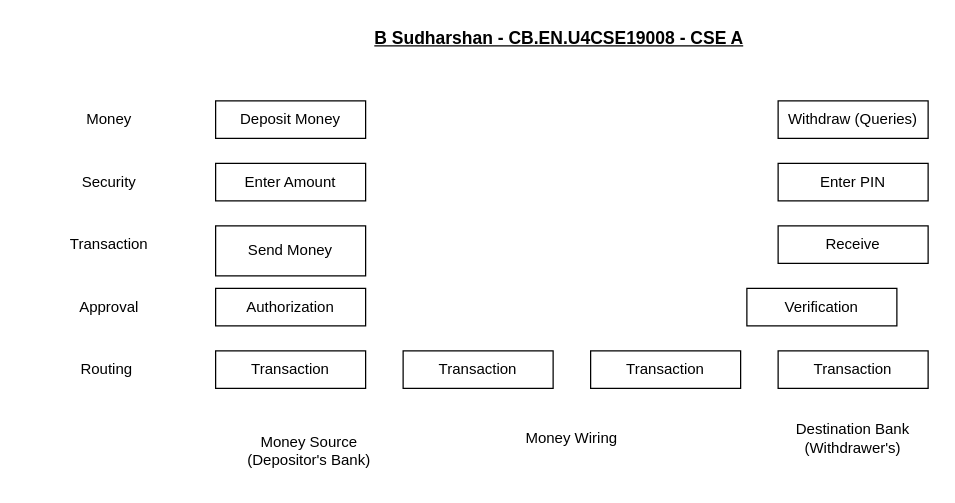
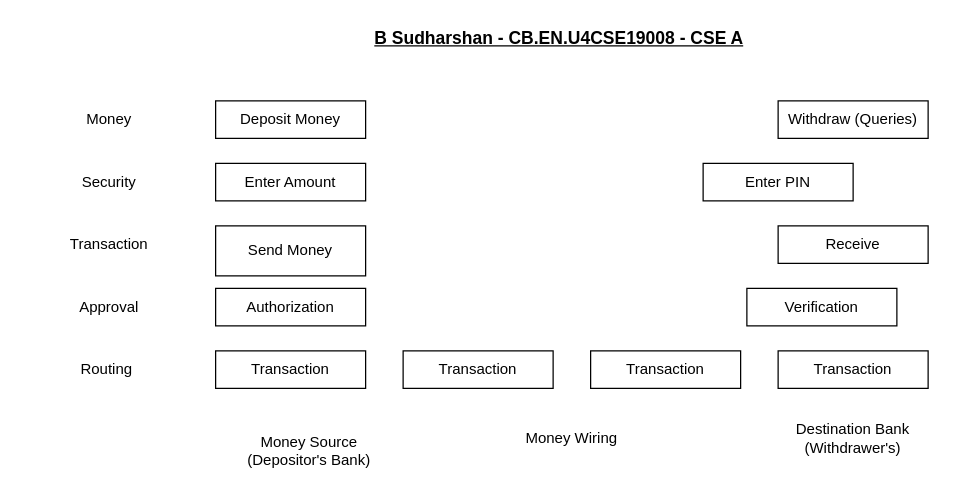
- <mxCell id="10" value="Enter PIN" style="rounded=0;whiteSpace=wrap;html=1;" parent="1" vertex="1"><mxGeometry x="622" y="130" width="120" height="30" as="geometry" /></mxCell>
+ <mxCell id="10" value="Enter PIN" style="rounded=0;whiteSpace=wrap;html=1;" parent="1" vertex="1"><mxGeometry x="562" y="130" width="120" height="30" as="geometry" /></mxCell>
